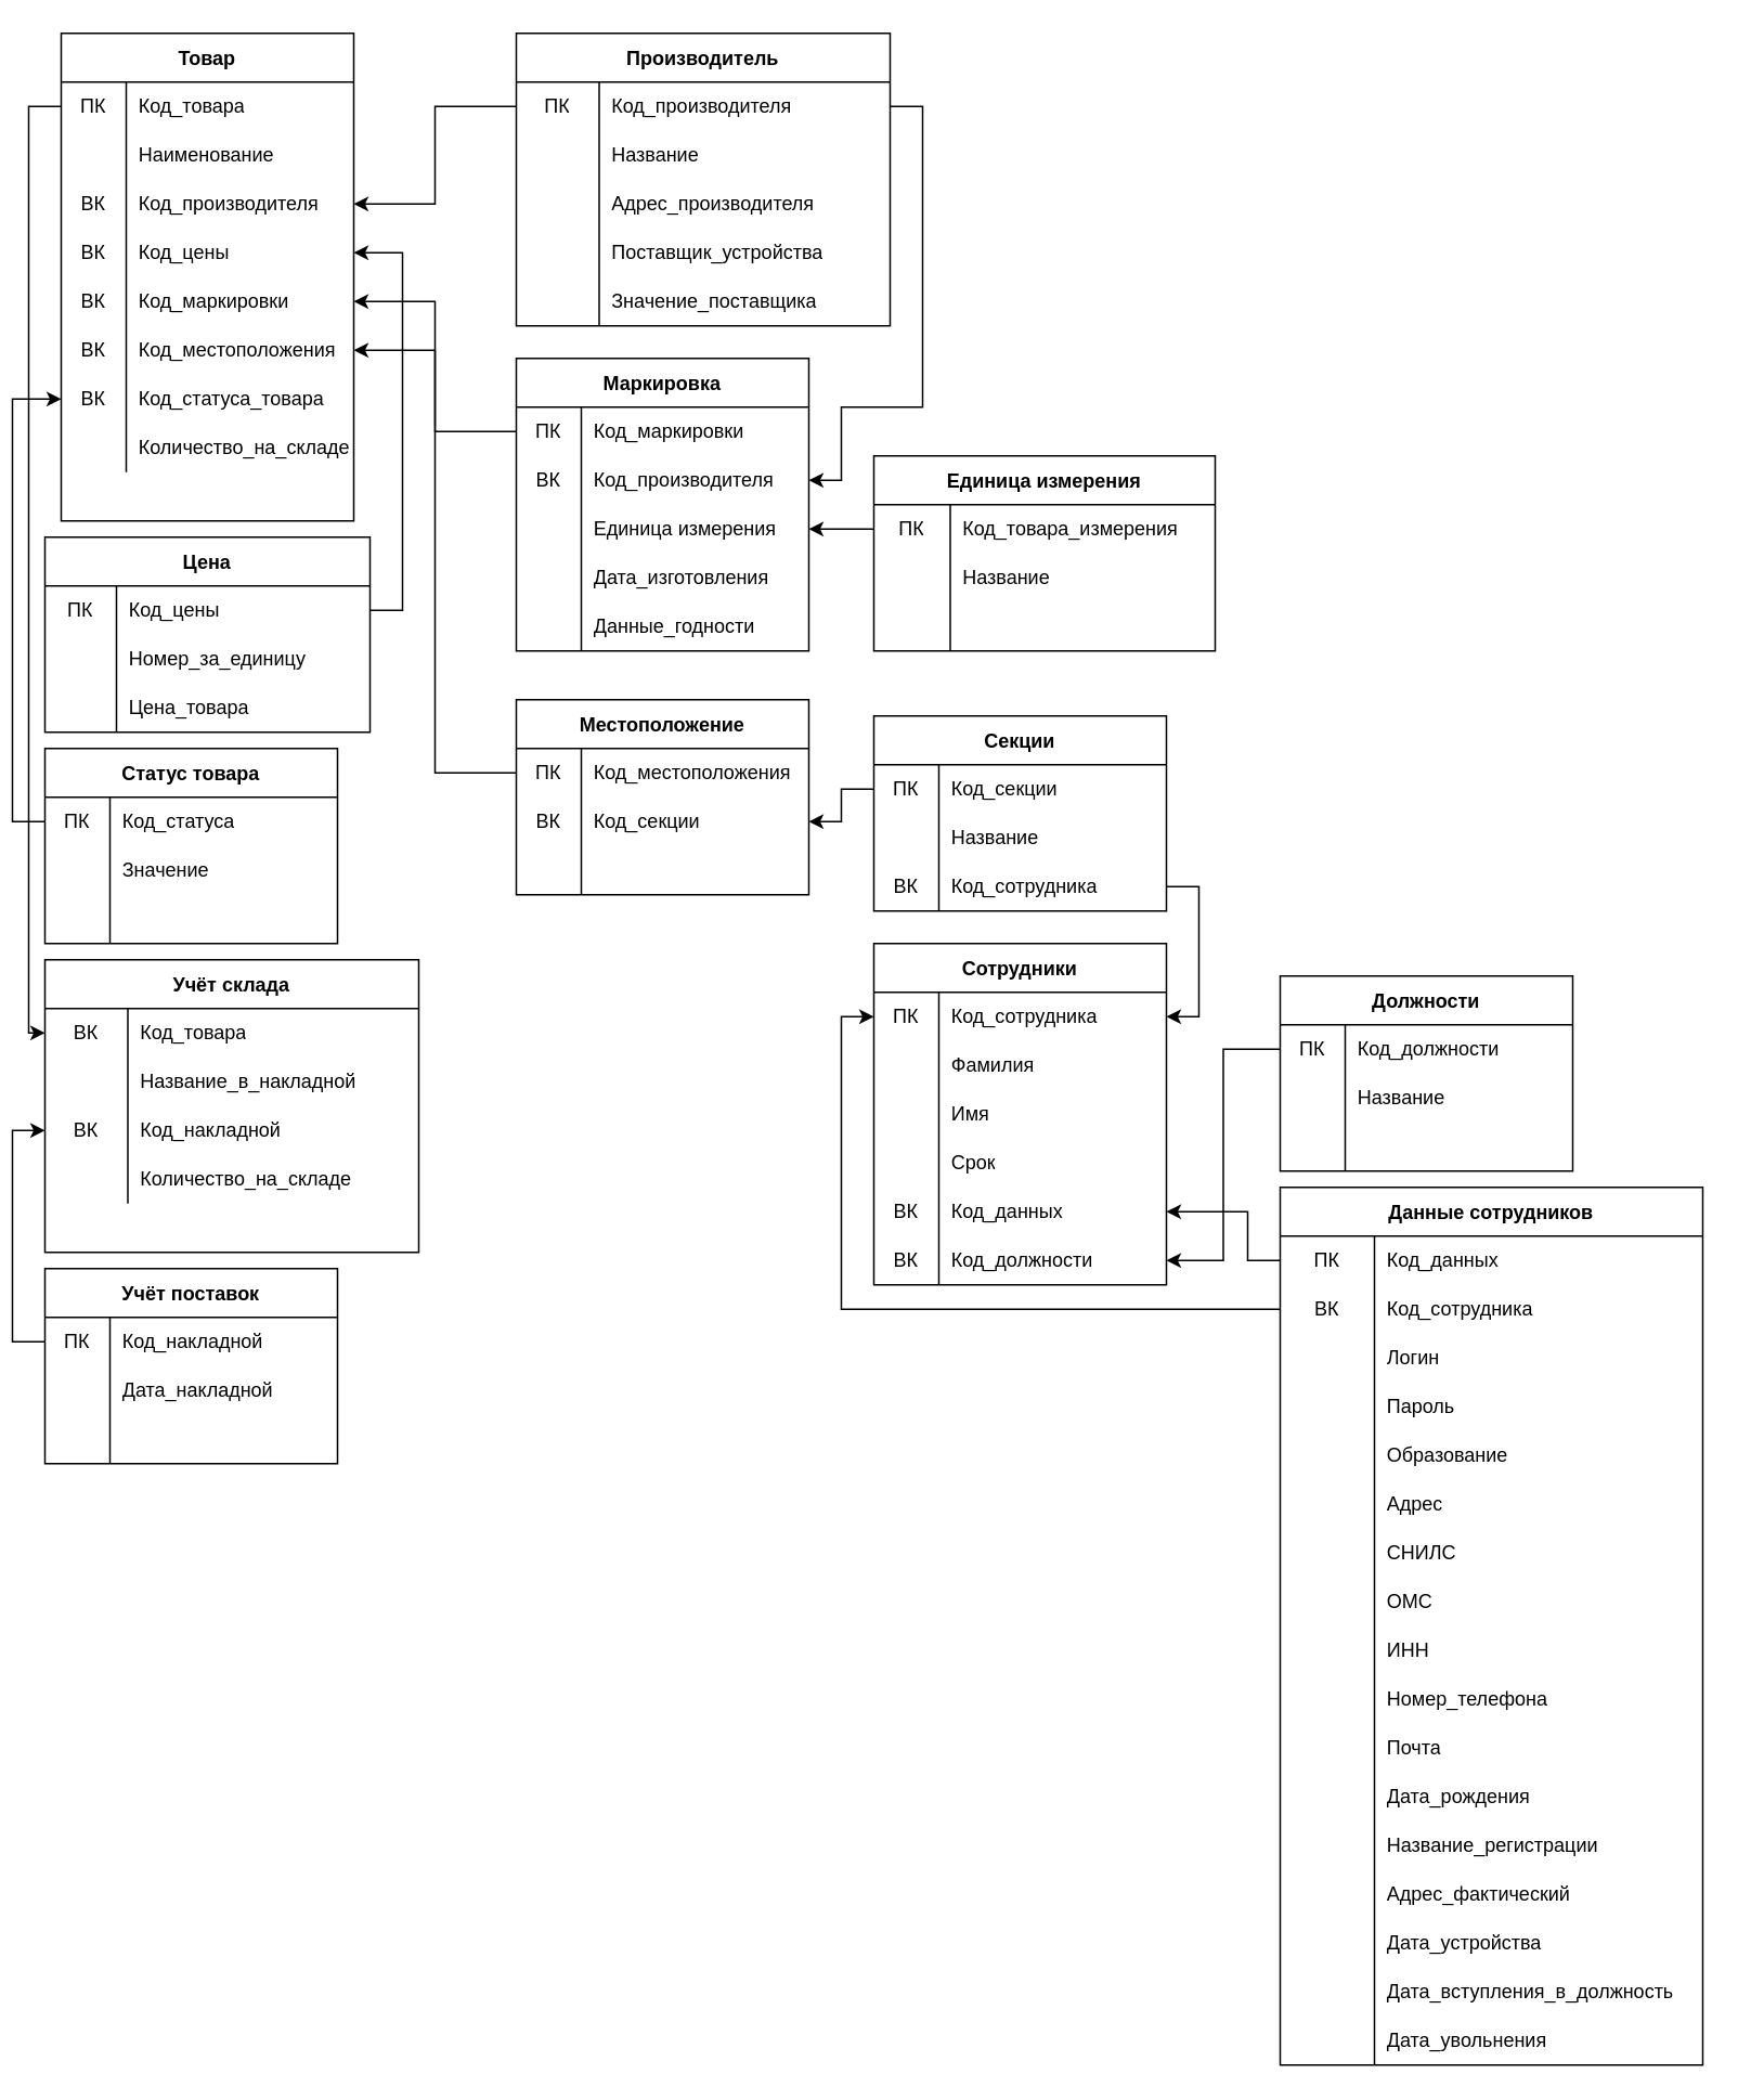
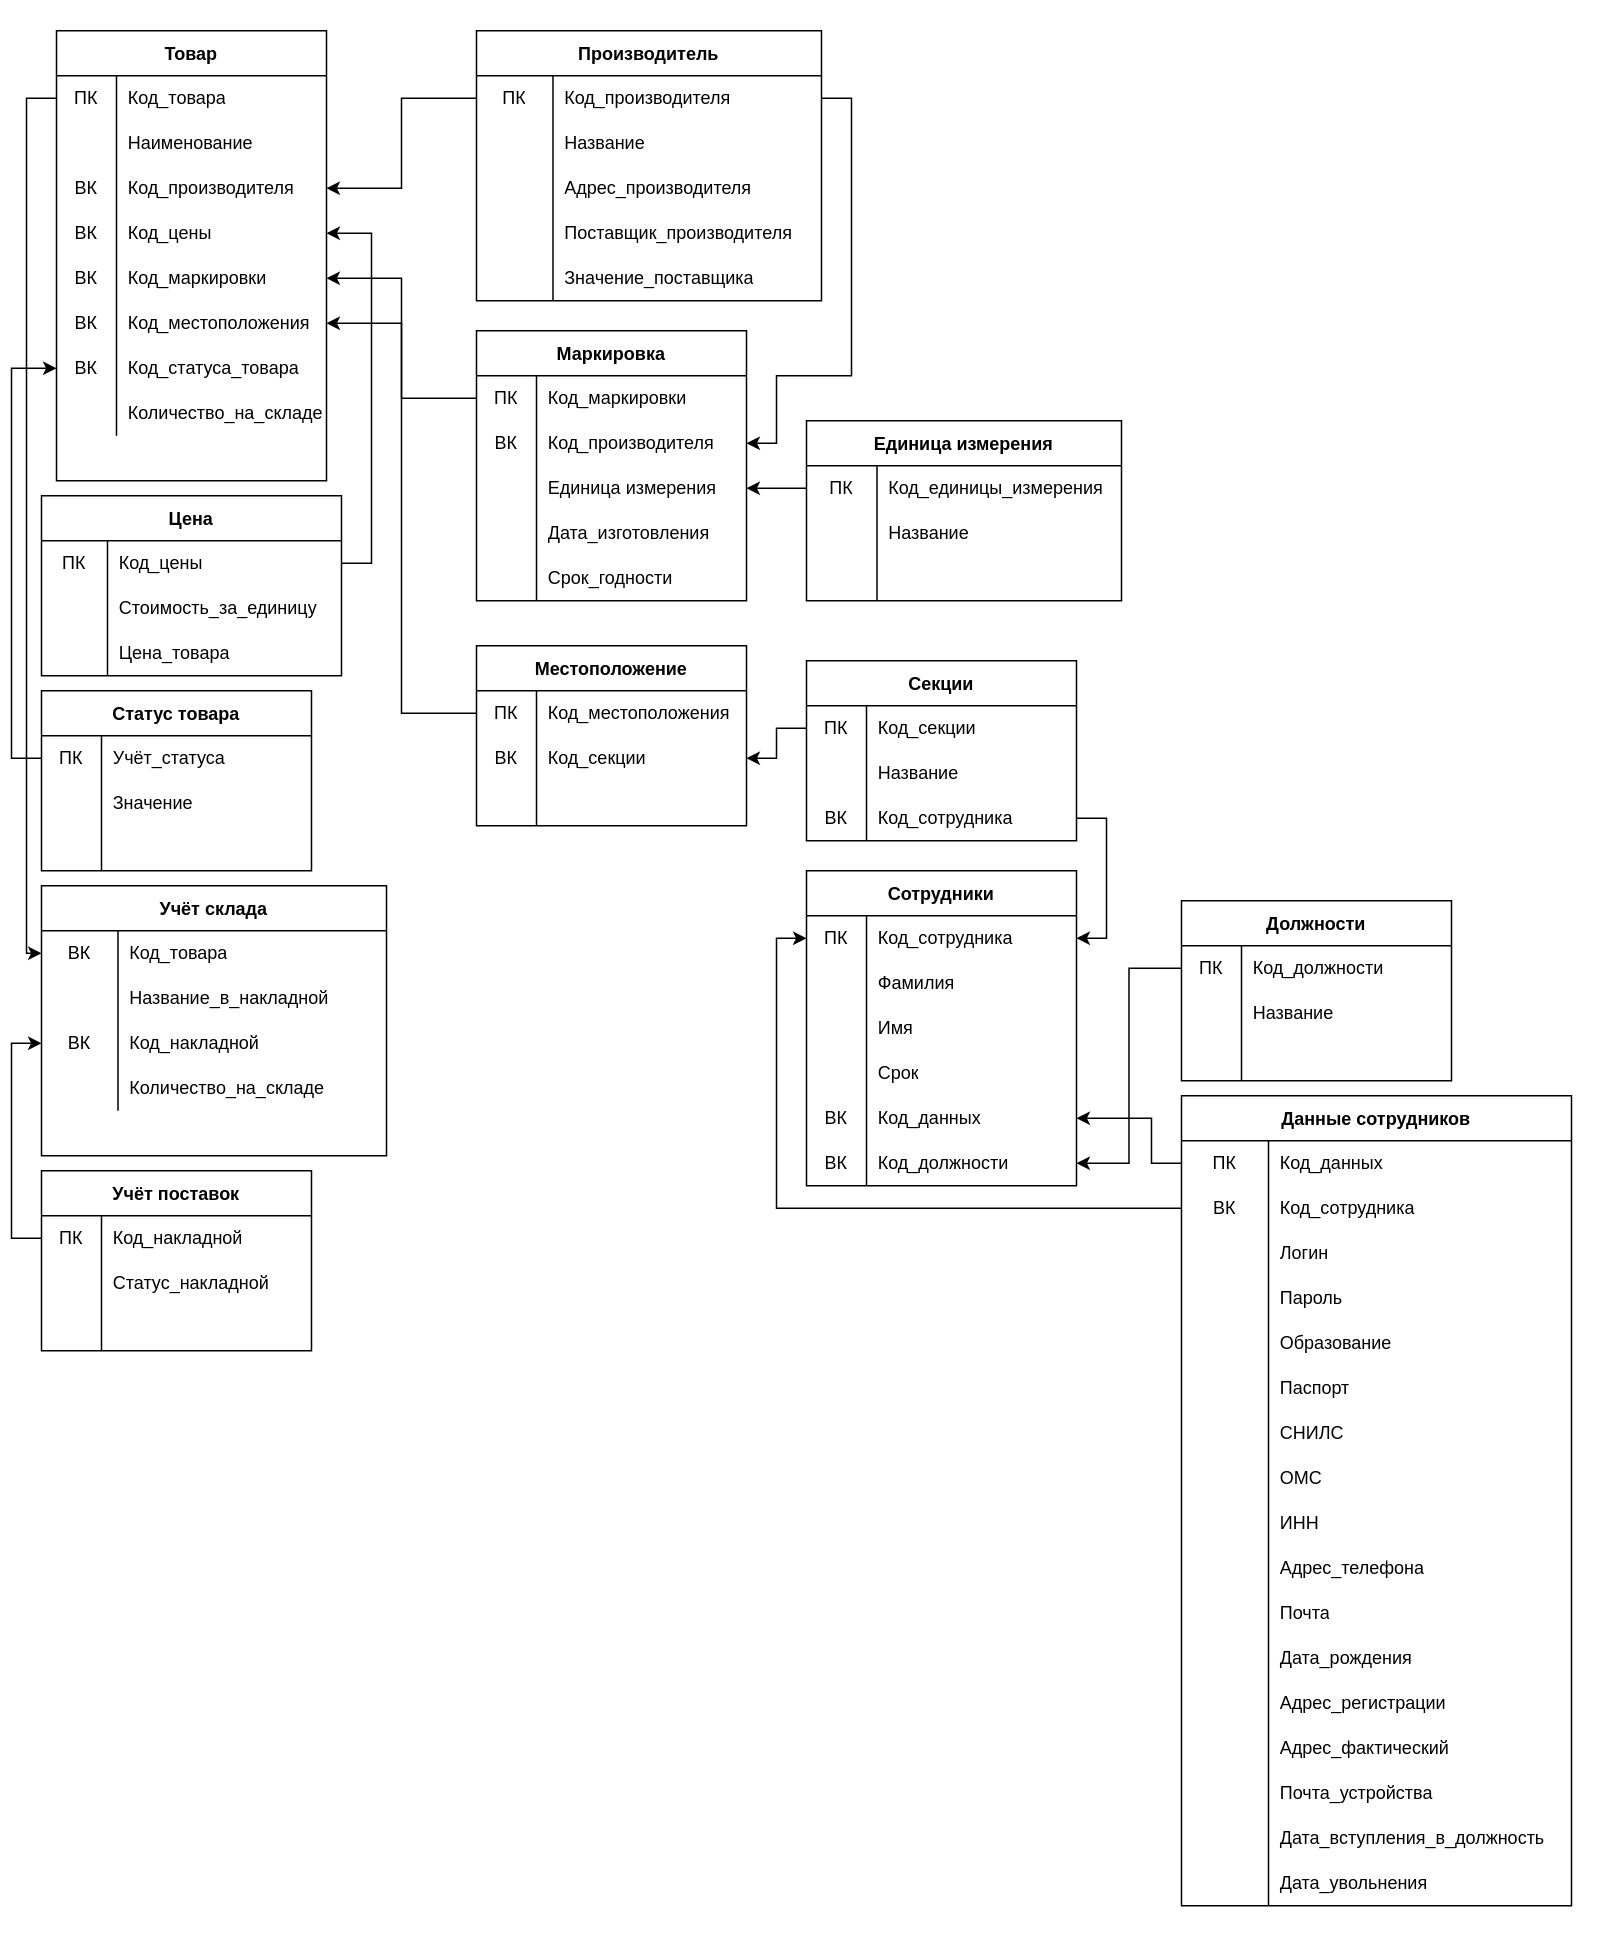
- <mxCell id="39" value="Поставщик_устройства" style="shape=partialRectangle;html=1;whiteSpace=wrap;connectable=0;fillColor=none;top=0;left=0;bottom=0;right=0;align=left;spacingLeft=6;overflow=hidden;" parent="37" vertex="1"><mxGeometry x="51" width="179" height="30" as="geometry"><mxRectangle width="179" height="30" as="alternateBounds" /></mxGeometry></mxCell>
+ <mxCell id="39" value="Поставщик_производителя" style="shape=partialRectangle;html=1;whiteSpace=wrap;connectable=0;fillColor=none;top=0;left=0;bottom=0;right=0;align=left;spacingLeft=6;overflow=hidden;" parent="37" vertex="1"><mxGeometry x="51" width="179" height="30" as="geometry"><mxRectangle width="179" height="30" as="alternateBounds" /></mxGeometry></mxCell>
- <mxCell id="219" value="Код_товара_измерения" style="shape=partialRectangle;html=1;whiteSpace=wrap;connectable=0;fillColor=none;top=0;left=0;bottom=0;right=0;align=left;spacingLeft=6;overflow=hidden;" parent="217" vertex="1"><mxGeometry x="47" width="163" height="30" as="geometry"><mxRectangle width="163" height="30" as="alternateBounds" /></mxGeometry></mxCell>
+ <mxCell id="219" value="Код_единицы_измерения" style="shape=partialRectangle;html=1;whiteSpace=wrap;connectable=0;fillColor=none;top=0;left=0;bottom=0;right=0;align=left;spacingLeft=6;overflow=hidden;" parent="217" vertex="1"><mxGeometry x="47" width="163" height="30" as="geometry"><mxRectangle width="163" height="30" as="alternateBounds" /></mxGeometry></mxCell>
- <mxCell id="58" value="Данные_годности" style="shape=partialRectangle;html=1;whiteSpace=wrap;connectable=0;fillColor=none;top=0;left=0;bottom=0;right=0;align=left;spacingLeft=6;overflow=hidden;" parent="56" vertex="1"><mxGeometry x="40" width="140" height="30" as="geometry"><mxRectangle width="140" height="30" as="alternateBounds" /></mxGeometry></mxCell>
+ <mxCell id="58" value="Срок_годности" style="shape=partialRectangle;html=1;whiteSpace=wrap;connectable=0;fillColor=none;top=0;left=0;bottom=0;right=0;align=left;spacingLeft=6;overflow=hidden;" parent="56" vertex="1"><mxGeometry x="40" width="140" height="30" as="geometry"><mxRectangle width="140" height="30" as="alternateBounds" /></mxGeometry></mxCell>
- <mxCell id="85" value="Номер_за_единицу" style="shape=partialRectangle;html=1;whiteSpace=wrap;connectable=0;fillColor=none;top=0;left=0;bottom=0;right=0;align=left;spacingLeft=6;overflow=hidden;" parent="83" vertex="1"><mxGeometry x="44" width="156" height="30" as="geometry"><mxRectangle width="156" height="30" as="alternateBounds" /></mxGeometry></mxCell>
+ <mxCell id="85" value="Стоимость_за_единицу" style="shape=partialRectangle;html=1;whiteSpace=wrap;connectable=0;fillColor=none;top=0;left=0;bottom=0;right=0;align=left;spacingLeft=6;overflow=hidden;" parent="83" vertex="1"><mxGeometry x="44" width="156" height="30" as="geometry"><mxRectangle width="156" height="30" as="alternateBounds" /></mxGeometry></mxCell>
- <mxCell id="207" value="Код_статуса" style="shape=partialRectangle;html=1;whiteSpace=wrap;connectable=0;fillColor=none;top=0;left=0;bottom=0;right=0;align=left;spacingLeft=6;overflow=hidden;" parent="205" vertex="1"><mxGeometry x="40" width="140" height="30" as="geometry"><mxRectangle width="140" height="30" as="alternateBounds" /></mxGeometry></mxCell>
+ <mxCell id="207" value="Учёт_статуса" style="shape=partialRectangle;html=1;whiteSpace=wrap;connectable=0;fillColor=none;top=0;left=0;bottom=0;right=0;align=left;spacingLeft=6;overflow=hidden;" parent="205" vertex="1"><mxGeometry x="40" width="140" height="30" as="geometry"><mxRectangle width="140" height="30" as="alternateBounds" /></mxGeometry></mxCell>
- <mxCell id="189" value="Дата_накладной" style="shape=partialRectangle;html=1;whiteSpace=wrap;connectable=0;fillColor=none;top=0;left=0;bottom=0;right=0;align=left;spacingLeft=6;overflow=hidden;" parent="187" vertex="1"><mxGeometry x="40" width="140" height="30" as="geometry"><mxRectangle width="140" height="30" as="alternateBounds" /></mxGeometry></mxCell>
+ <mxCell id="189" value="Статус_накладной" style="shape=partialRectangle;html=1;whiteSpace=wrap;connectable=0;fillColor=none;top=0;left=0;bottom=0;right=0;align=left;spacingLeft=6;overflow=hidden;" parent="187" vertex="1"><mxGeometry x="40" width="140" height="30" as="geometry"><mxRectangle width="140" height="30" as="alternateBounds" /></mxGeometry></mxCell>
- <mxCell id="136" value="Адрес" style="shape=partialRectangle;html=1;whiteSpace=wrap;connectable=0;fillColor=none;top=0;left=0;bottom=0;right=0;align=left;spacingLeft=6;overflow=hidden;" parent="134" vertex="1"><mxGeometry x="58" width="202" height="30" as="geometry"><mxRectangle width="202" height="30" as="alternateBounds" /></mxGeometry></mxCell>
+ <mxCell id="136" value="Паспорт" style="shape=partialRectangle;html=1;whiteSpace=wrap;connectable=0;fillColor=none;top=0;left=0;bottom=0;right=0;align=left;spacingLeft=6;overflow=hidden;" parent="134" vertex="1"><mxGeometry x="58" width="202" height="30" as="geometry"><mxRectangle width="202" height="30" as="alternateBounds" /></mxGeometry></mxCell>
- <mxCell id="148" value="Номер_телефона" style="shape=partialRectangle;html=1;whiteSpace=wrap;connectable=0;fillColor=none;top=0;left=0;bottom=0;right=0;align=left;spacingLeft=6;overflow=hidden;" parent="146" vertex="1"><mxGeometry x="58" width="202" height="30" as="geometry"><mxRectangle width="202" height="30" as="alternateBounds" /></mxGeometry></mxCell>
+ <mxCell id="148" value="Адрес_телефона" style="shape=partialRectangle;html=1;whiteSpace=wrap;connectable=0;fillColor=none;top=0;left=0;bottom=0;right=0;align=left;spacingLeft=6;overflow=hidden;" parent="146" vertex="1"><mxGeometry x="58" width="202" height="30" as="geometry"><mxRectangle width="202" height="30" as="alternateBounds" /></mxGeometry></mxCell>
- <mxCell id="157" value="Название_регистрации" style="shape=partialRectangle;html=1;whiteSpace=wrap;connectable=0;fillColor=none;top=0;left=0;bottom=0;right=0;align=left;spacingLeft=6;overflow=hidden;" parent="155" vertex="1"><mxGeometry x="58" width="202" height="30" as="geometry"><mxRectangle width="202" height="30" as="alternateBounds" /></mxGeometry></mxCell>
+ <mxCell id="157" value="Адрес_регистрации" style="shape=partialRectangle;html=1;whiteSpace=wrap;connectable=0;fillColor=none;top=0;left=0;bottom=0;right=0;align=left;spacingLeft=6;overflow=hidden;" parent="155" vertex="1"><mxGeometry x="58" width="202" height="30" as="geometry"><mxRectangle width="202" height="30" as="alternateBounds" /></mxGeometry></mxCell>
- <mxCell id="163" value="Дата_устройства" style="shape=partialRectangle;html=1;whiteSpace=wrap;connectable=0;fillColor=none;top=0;left=0;bottom=0;right=0;align=left;spacingLeft=6;overflow=hidden;" parent="161" vertex="1"><mxGeometry x="58" width="202" height="30" as="geometry"><mxRectangle width="202" height="30" as="alternateBounds" /></mxGeometry></mxCell>
+ <mxCell id="163" value="Почта_устройства" style="shape=partialRectangle;html=1;whiteSpace=wrap;connectable=0;fillColor=none;top=0;left=0;bottom=0;right=0;align=left;spacingLeft=6;overflow=hidden;" parent="161" vertex="1"><mxGeometry x="58" width="202" height="30" as="geometry"><mxRectangle width="202" height="30" as="alternateBounds" /></mxGeometry></mxCell>
